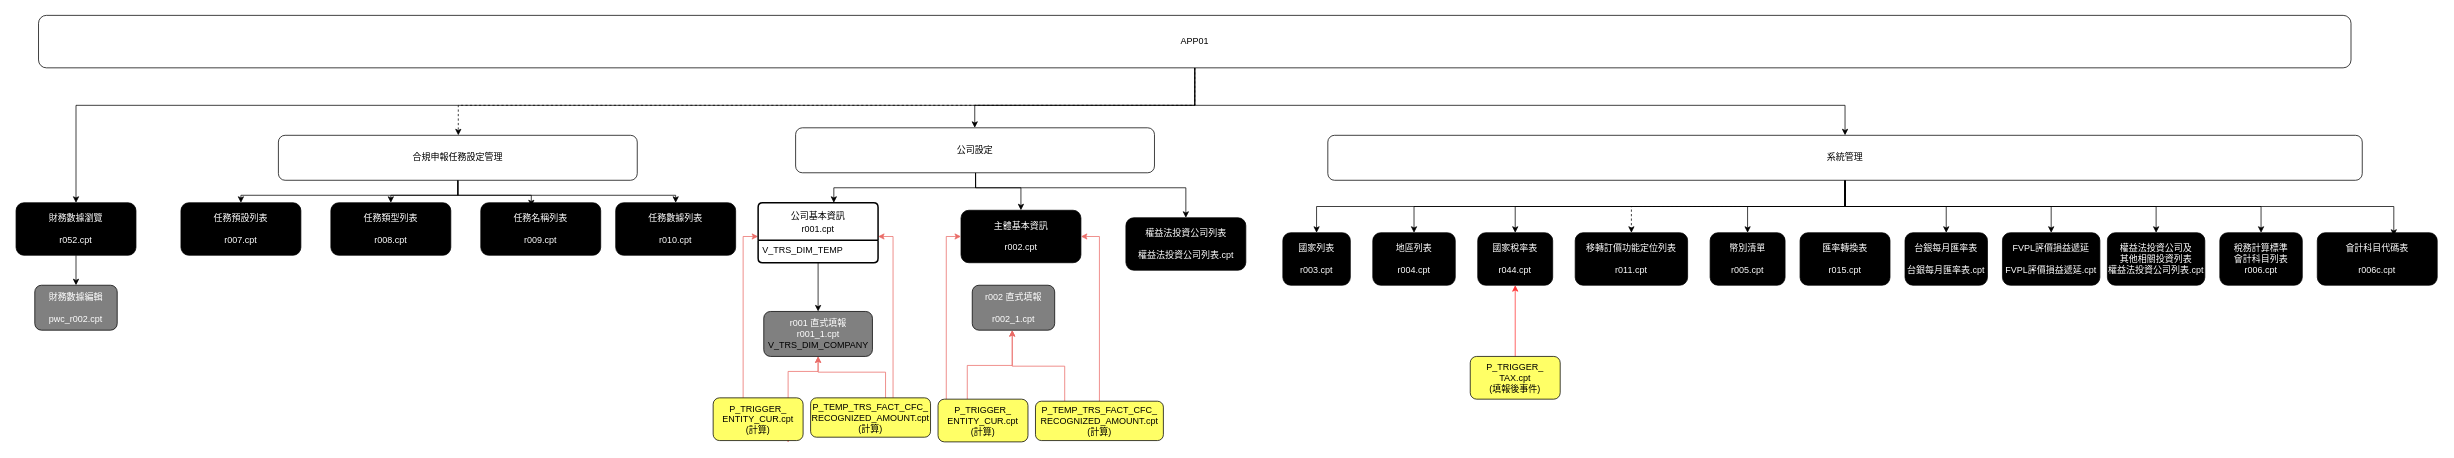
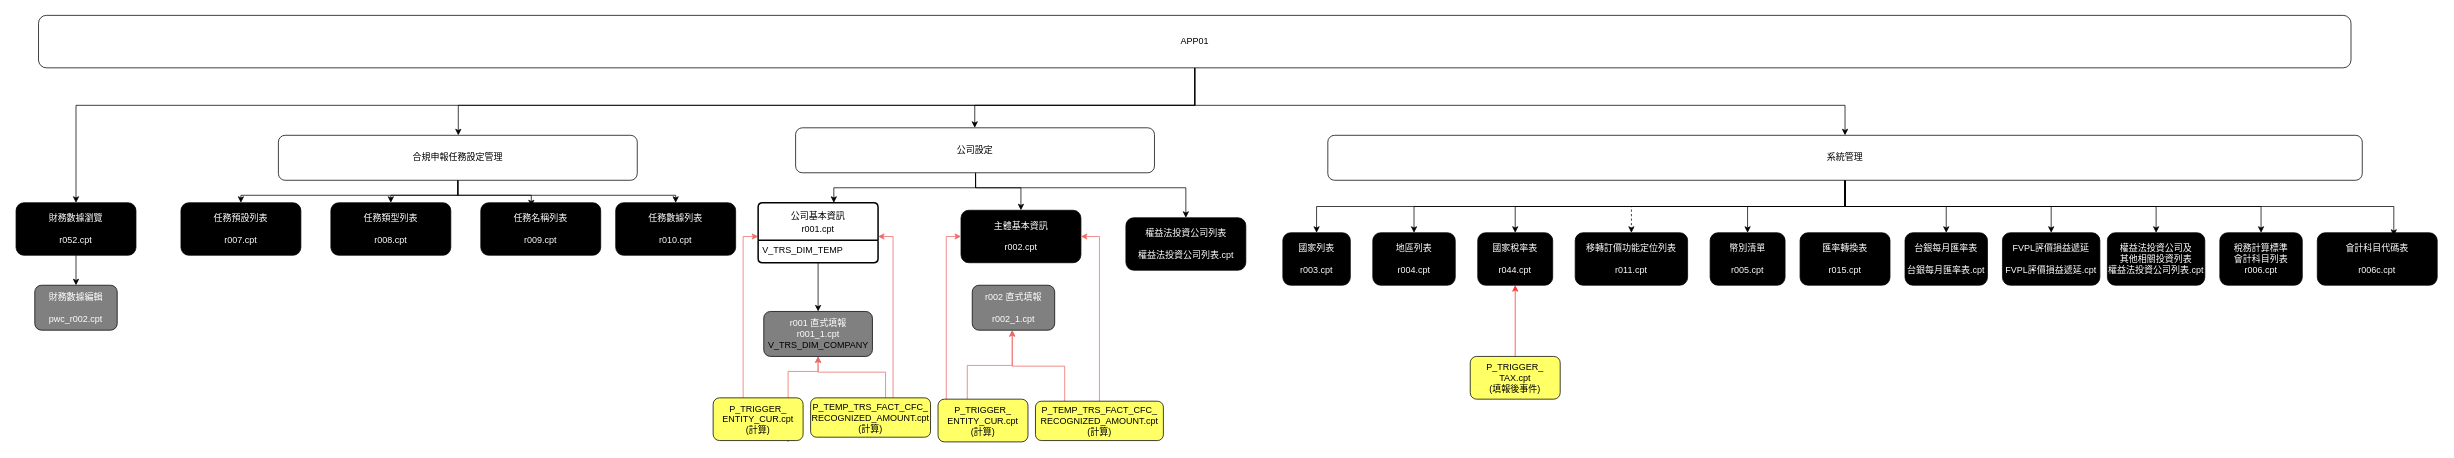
- <mxCell id="6" style="edgeStyle=orthogonalEdgeStyle;rounded=0;orthogonalLoop=1;jettySize=auto;html=1;dashed=1;" parent="1" source="8" target="53" edge="1"><mxGeometry relative="1" as="geometry"><Array as="points"><mxPoint x="1593" y="140" /><mxPoint x="610" y="140" /></Array></mxGeometry></mxCell>
+ <mxCell id="6" style="edgeStyle=orthogonalEdgeStyle;rounded=0;orthogonalLoop=1;jettySize=auto;html=1;" parent="1" source="8" target="53" edge="1"><mxGeometry relative="1" as="geometry"><Array as="points"><mxPoint x="1593" y="140" /><mxPoint x="610" y="140" /></Array></mxGeometry></mxCell>
